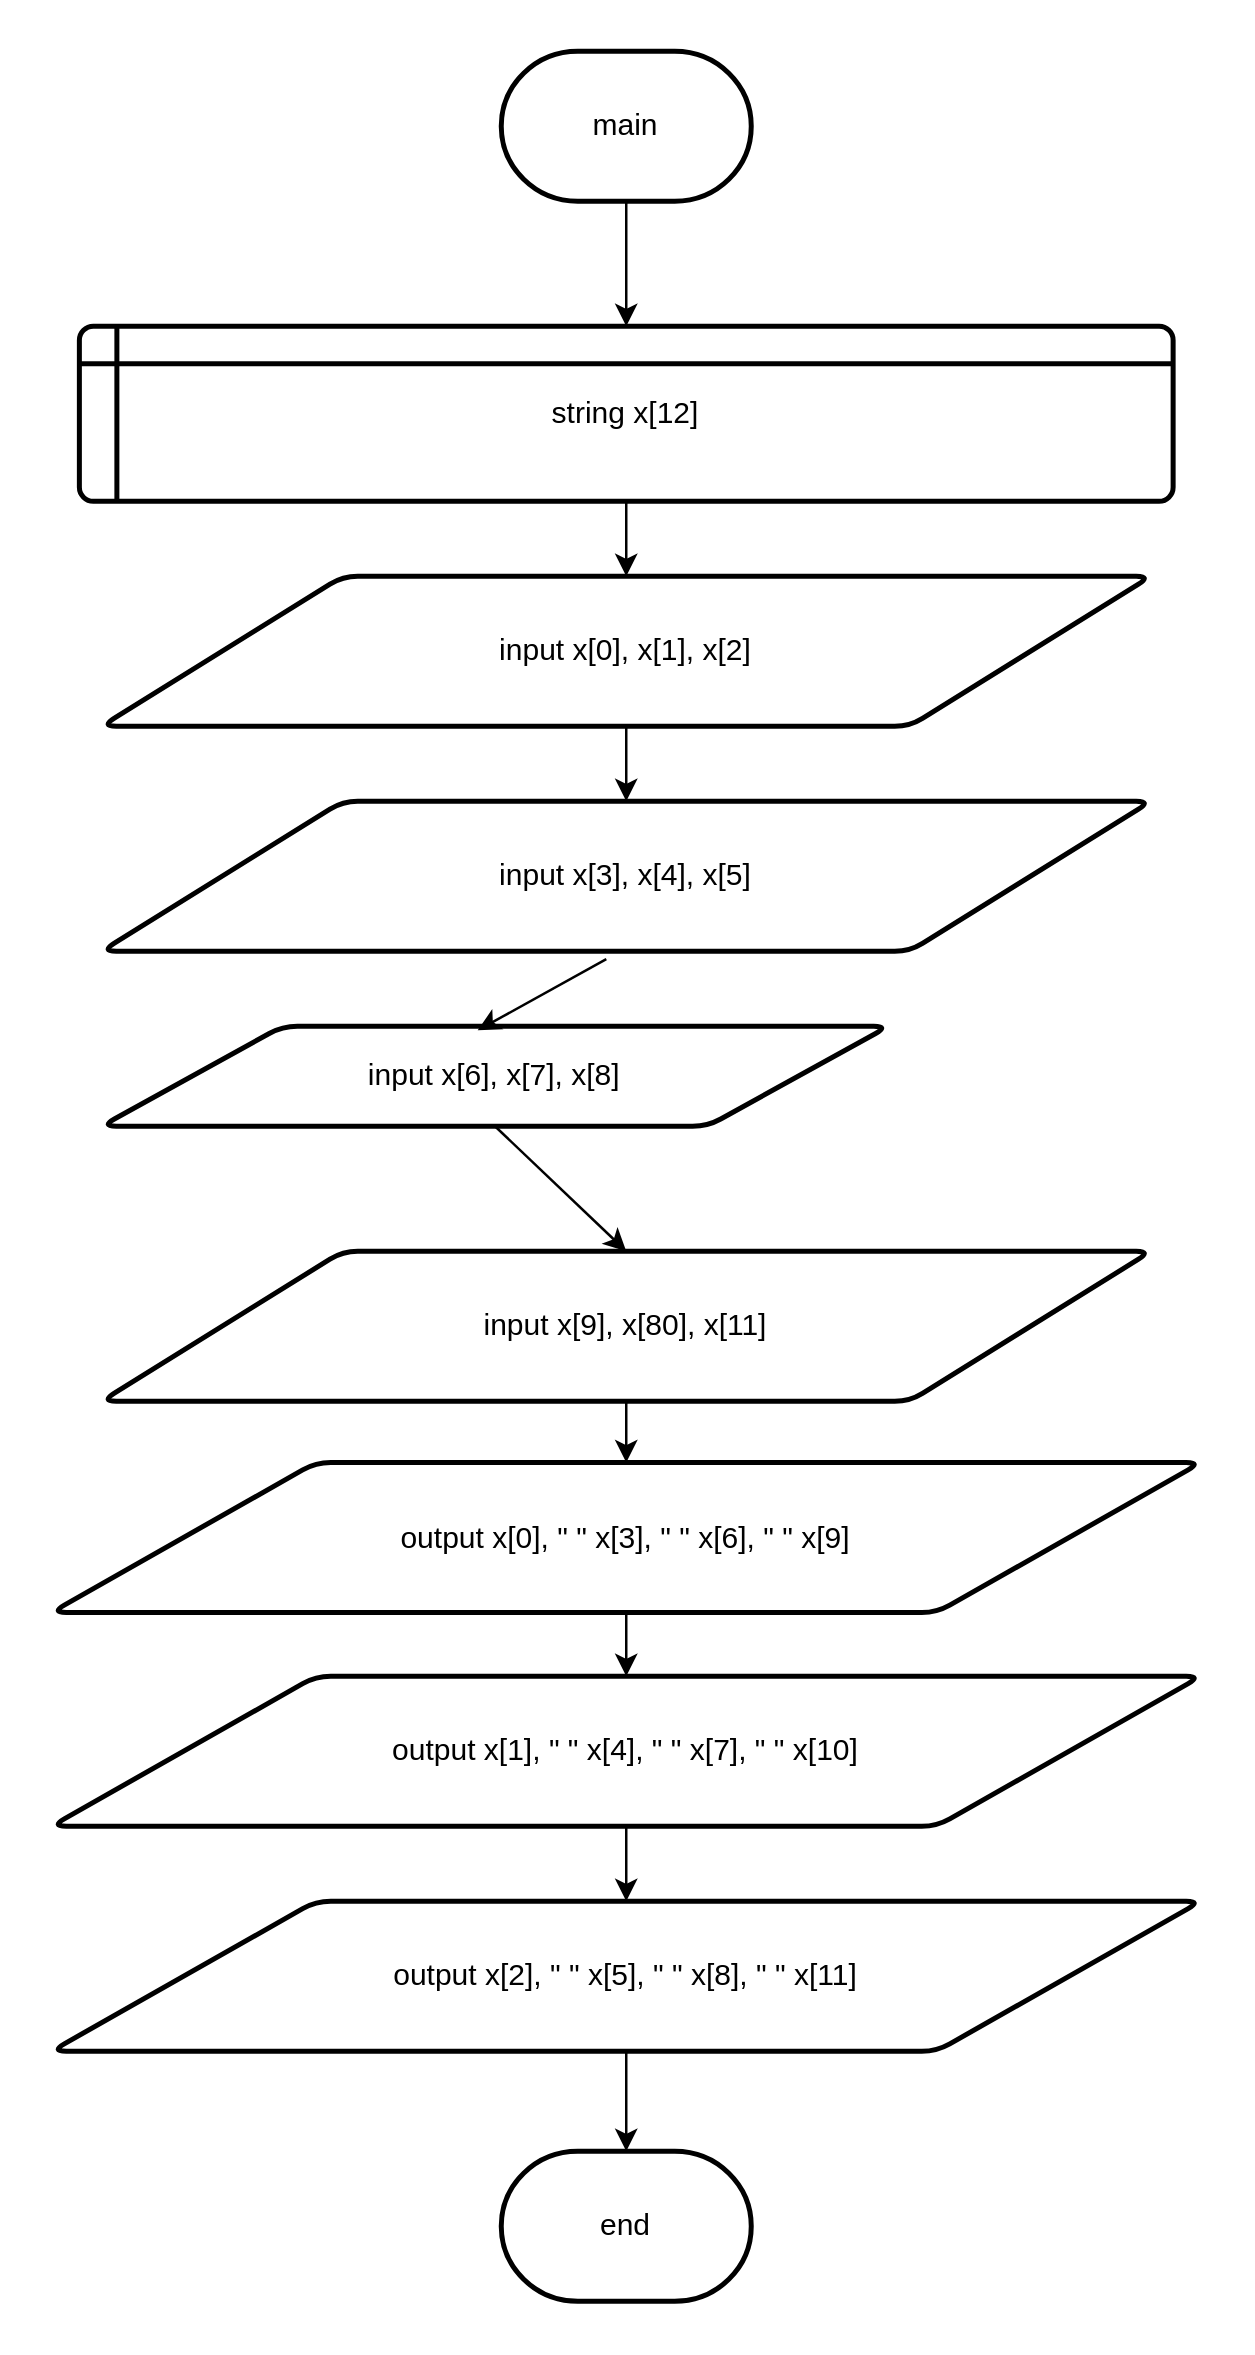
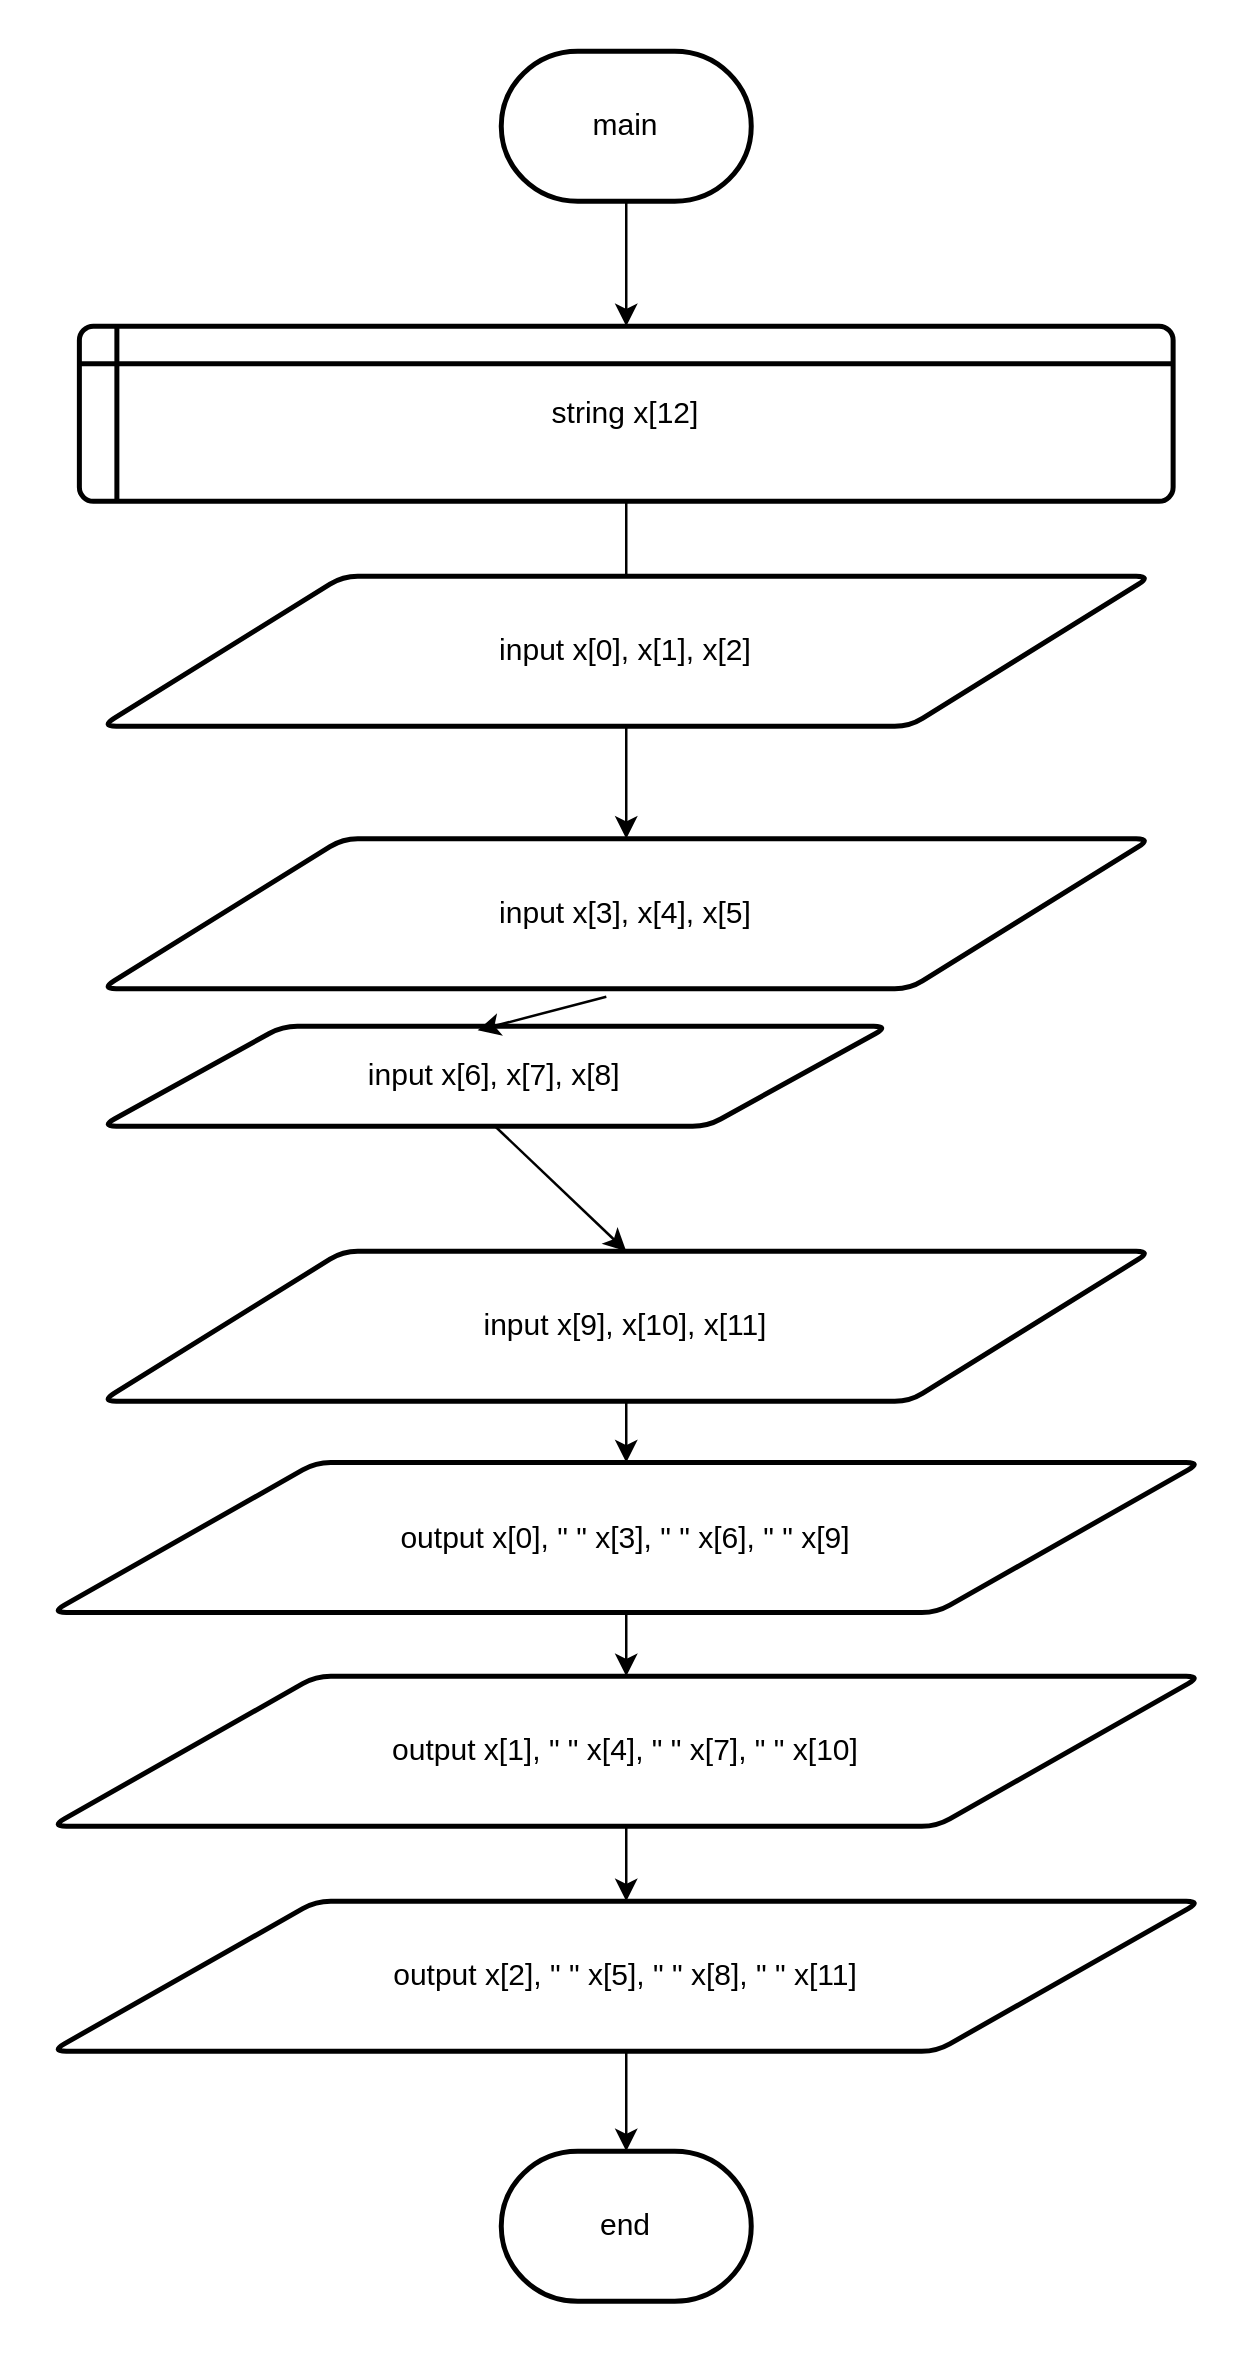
- <mxCell id="11" value="" style="endArrow=classic;html=1;rounded=0;exitX=0.5;exitY=1;exitDx=0;exitDy=0;entryX=0.5;entryY=0;entryDx=0;entryDy=0;" parent="1" source="4" target="5" edge="1"><mxGeometry width="50" height="50" relative="1" as="geometry"><mxPoint x="220" y="270" as="sourcePoint" /><mxPoint x="270" y="220" as="targetPoint" /></mxGeometry></mxCell>
+ <mxCell id="11" value="" style="endArrow=none;html=1;rounded=0;exitX=0.5;exitY=1;exitDx=0;exitDy=0;entryX=0.5;entryY=0;entryDx=0;entryDy=0;" parent="1" source="4" target="5" edge="1"><mxGeometry width="50" height="50" relative="1" as="geometry"><mxPoint x="220" y="270" as="sourcePoint" /><mxPoint x="270" y="220" as="targetPoint" /></mxGeometry></mxCell>
- <mxCell id="6" value="input x[3], x[4], x[5]" style="shape=parallelogram;html=1;strokeWidth=2;perimeter=parallelogramPerimeter;whiteSpace=wrap;rounded=1;arcSize=12;size=0.23;" parent="1" vertex="1"><mxGeometry x="40" y="320" width="420" height="60" as="geometry" /></mxCell>
+ <mxCell id="6" value="input x[3], x[4], x[5]" style="shape=parallelogram;html=1;strokeWidth=2;perimeter=parallelogramPerimeter;whiteSpace=wrap;rounded=1;arcSize=12;size=0.23;" parent="1" vertex="1"><mxGeometry x="40" y="335" width="420" height="60" as="geometry" /></mxCell>
- <mxCell id="8" value="input x[9], x[80], x[11]" style="shape=parallelogram;html=1;strokeWidth=2;perimeter=parallelogramPerimeter;whiteSpace=wrap;rounded=1;arcSize=12;size=0.23;" parent="1" vertex="1"><mxGeometry x="40" y="500" width="420" height="60" as="geometry" /></mxCell>
+ <mxCell id="8" value="input x[9], x[10], x[11]" style="shape=parallelogram;html=1;strokeWidth=2;perimeter=parallelogramPerimeter;whiteSpace=wrap;rounded=1;arcSize=12;size=0.23;" parent="1" vertex="1"><mxGeometry x="40" y="500" width="420" height="60" as="geometry" /></mxCell>
